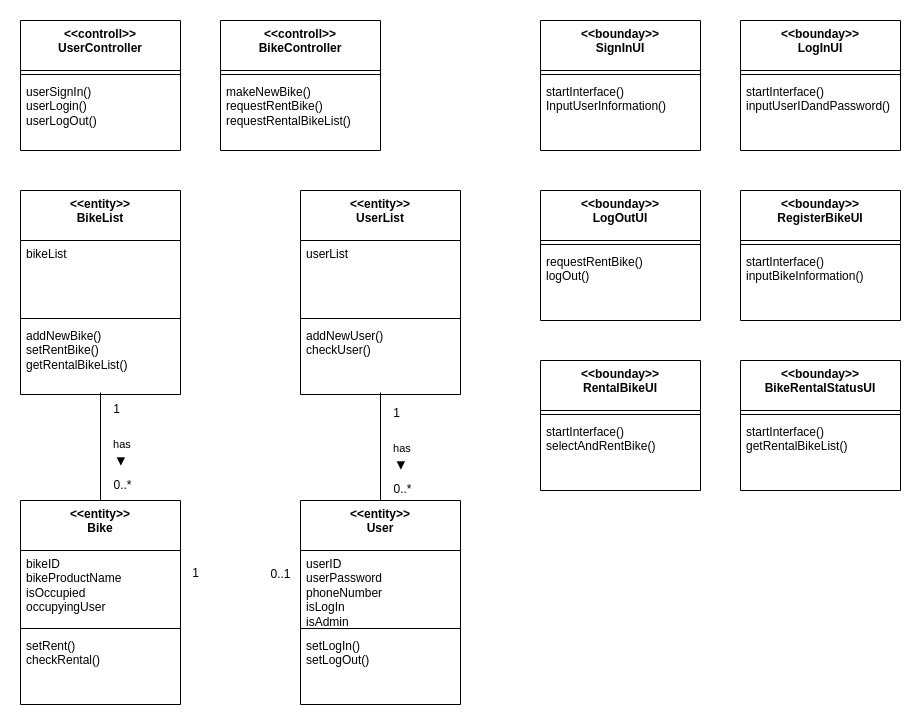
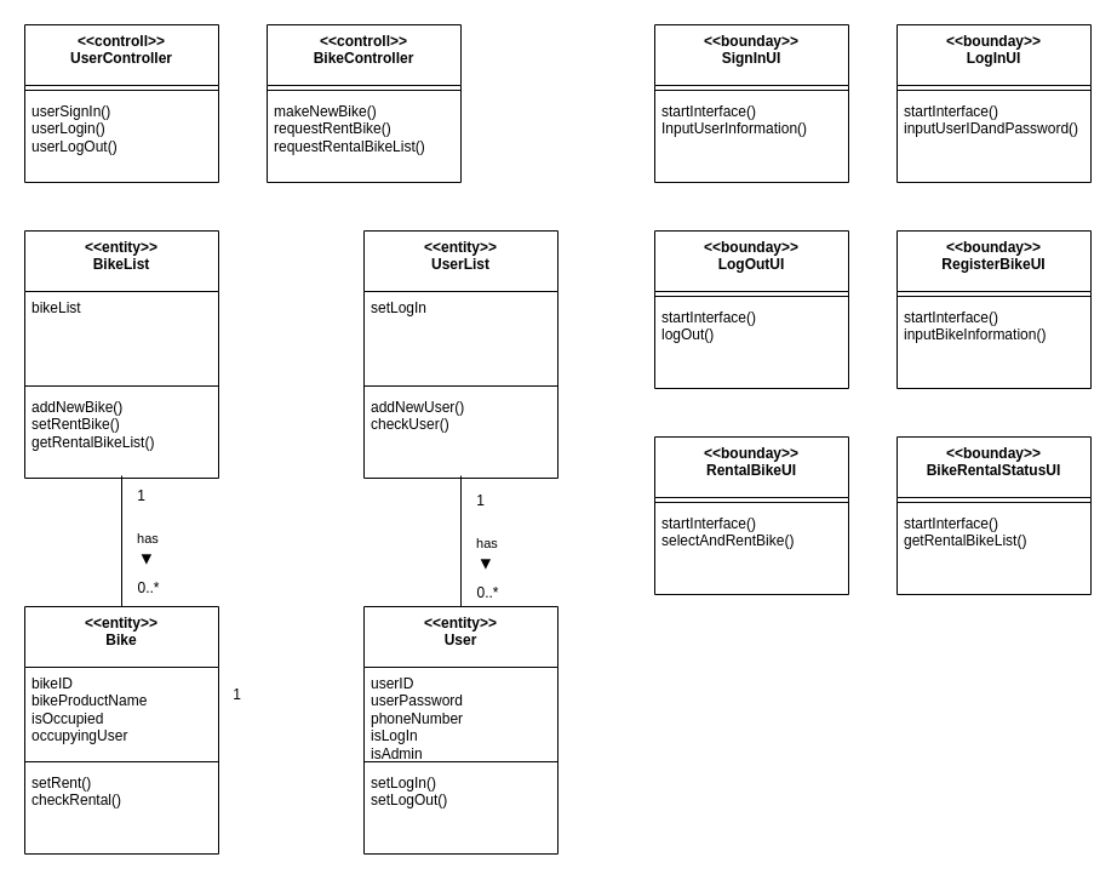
- <mxCell id="39" value="userList" style="text;strokeColor=none;fillColor=none;align=left;verticalAlign=top;spacingLeft=4;spacingRight=4;overflow=hidden;rotatable=0;points=[[0,0.5],[1,0.5]];portConstraint=eastwest;whiteSpace=wrap;html=1;" parent="38" vertex="1"><mxGeometry y="50" width="160" height="74" as="geometry" /></mxCell>
+ <mxCell id="39" value="setLogIn" style="text;strokeColor=none;fillColor=none;align=left;verticalAlign=top;spacingLeft=4;spacingRight=4;overflow=hidden;rotatable=0;points=[[0,0.5],[1,0.5]];portConstraint=eastwest;whiteSpace=wrap;html=1;" parent="38" vertex="1"><mxGeometry y="50" width="160" height="74" as="geometry" /></mxCell>
- <mxCell id="19" value="&lt;div&gt;requestRentBike()&lt;/div&gt;logOut()" style="text;strokeColor=none;fillColor=none;align=left;verticalAlign=top;spacingLeft=4;spacingRight=4;overflow=hidden;rotatable=0;points=[[0,0.5],[1,0.5]];portConstraint=eastwest;whiteSpace=wrap;html=1;" parent="17" vertex="1"><mxGeometry y="58" width="160" height="72" as="geometry" /></mxCell>
+ <mxCell id="19" value="&lt;div&gt;startInterface()&lt;/div&gt;logOut()" style="text;strokeColor=none;fillColor=none;align=left;verticalAlign=top;spacingLeft=4;spacingRight=4;overflow=hidden;rotatable=0;points=[[0,0.5],[1,0.5]];portConstraint=eastwest;whiteSpace=wrap;html=1;" parent="17" vertex="1"><mxGeometry y="58" width="160" height="72" as="geometry" /></mxCell>
- <mxCell id="43" value="0..1" style="text;html=1;align=center;verticalAlign=middle;resizable=0;points=[];autosize=1;strokeColor=none;fillColor=none;" parent="1" vertex="1"><mxGeometry x="260" y="559" width="40" height="30" as="geometry" /></mxCell>
